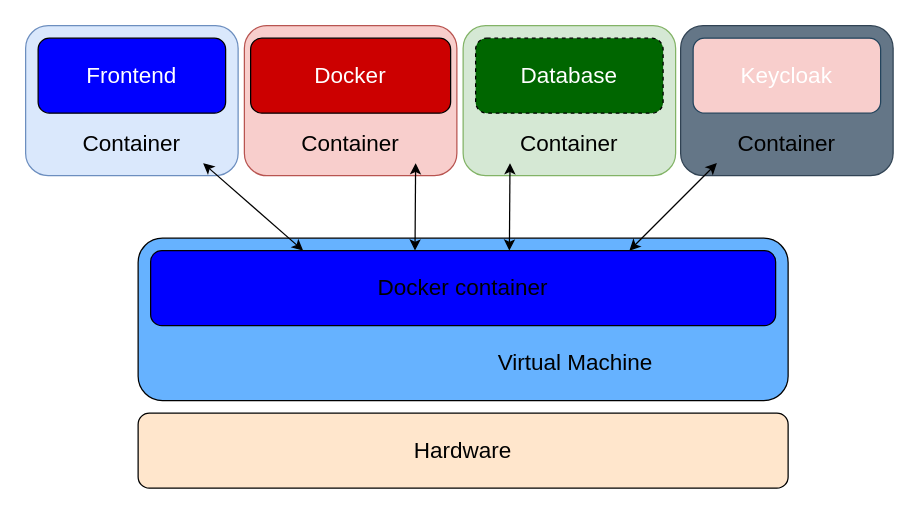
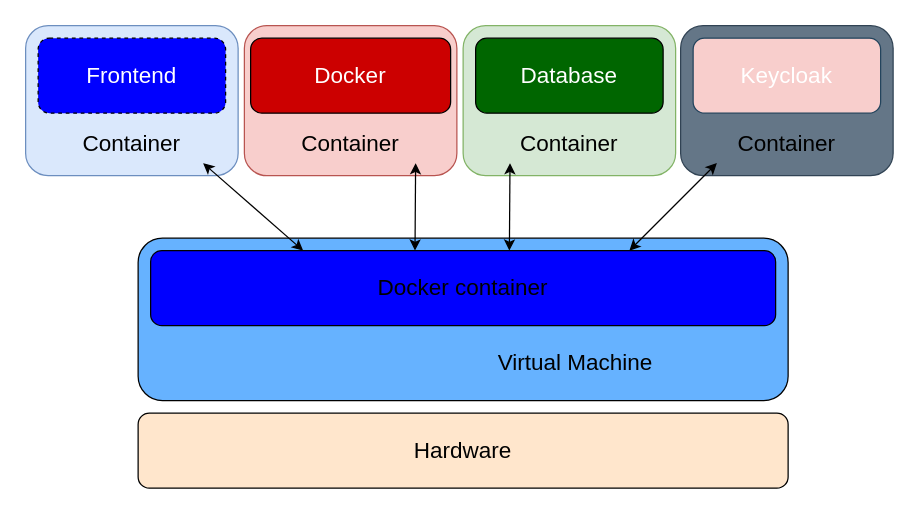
- <mxCell id="10" value="&lt;font color=&quot;#ffffff&quot;&gt;Frontend&lt;/font&gt;" style="rounded=1;whiteSpace=wrap;html=1;fontSize=18;fillColor=#0000FF;" vertex="1" parent="1"><mxGeometry x="30" y="30" width="150" height="60" as="geometry" /></mxCell>
+ <mxCell id="10" value="&lt;font color=&quot;#ffffff&quot;&gt;Frontend&lt;/font&gt;" style="rounded=1;whiteSpace=wrap;html=1;fontSize=18;fillColor=#0000FF;dashed=1;" vertex="1" parent="1"><mxGeometry x="30" y="30" width="150" height="60" as="geometry" /></mxCell>
- <mxCell id="12" value="&lt;font color=&quot;#ffffff&quot;&gt;Database&lt;/font&gt;" style="rounded=1;whiteSpace=wrap;html=1;fontSize=18;fillColor=#006600;dashed=1;" vertex="1" parent="1"><mxGeometry x="380" y="30" width="150" height="60" as="geometry" /></mxCell>
+ <mxCell id="12" value="&lt;font color=&quot;#ffffff&quot;&gt;Database&lt;/font&gt;" style="rounded=1;whiteSpace=wrap;html=1;fontSize=18;fillColor=#006600;" vertex="1" parent="1"><mxGeometry x="380" y="30" width="150" height="60" as="geometry" /></mxCell>
